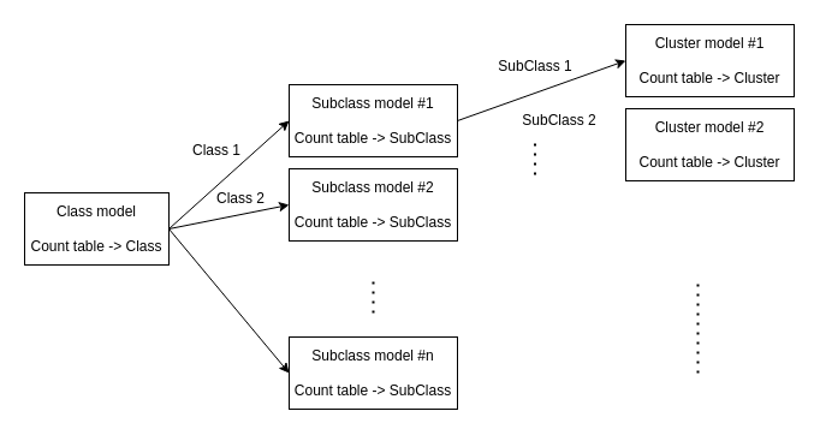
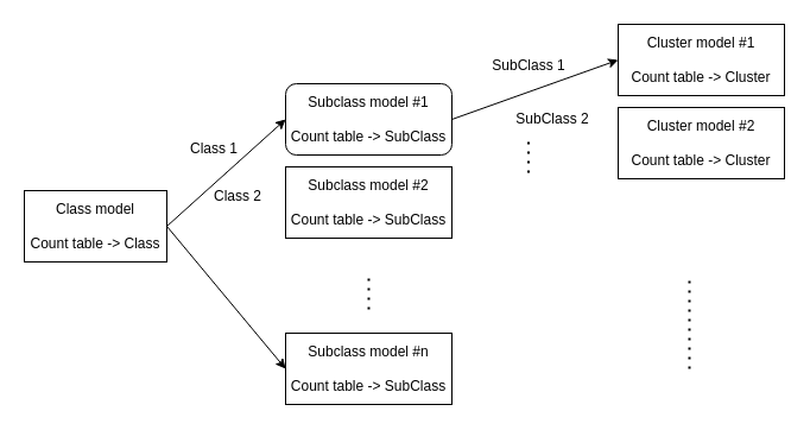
- <mxCell id="7" value="Subclass model #1&lt;br&gt;&lt;br&gt;Count table -&amp;gt; SubClass" style="rounded=0;whiteSpace=wrap;html=1;" vertex="1" parent="1"><mxGeometry x="240" y="70" width="140" height="60" as="geometry" /></mxCell>
+ <mxCell id="7" value="Subclass model #1&lt;br&gt;&lt;br&gt;Count table -&amp;gt; SubClass" style="whiteSpace=wrap;html=1;rounded=1;" vertex="1" parent="1"><mxGeometry x="240" y="70" width="140" height="60" as="geometry" /></mxCell>
- <mxCell id="3" style="edgeStyle=none;rounded=0;orthogonalLoop=1;jettySize=auto;html=1;exitX=1;exitY=0.5;exitDx=0;exitDy=0;entryX=0;entryY=0.5;entryDx=0;entryDy=0;" edge="1" parent="1" source="5" target="8"><mxGeometry relative="1" as="geometry" /></mxCell>
